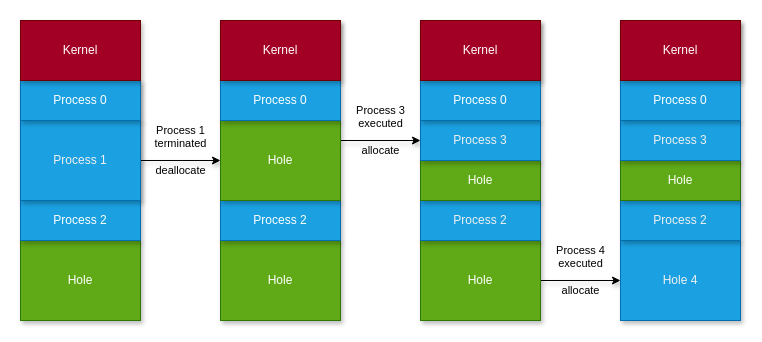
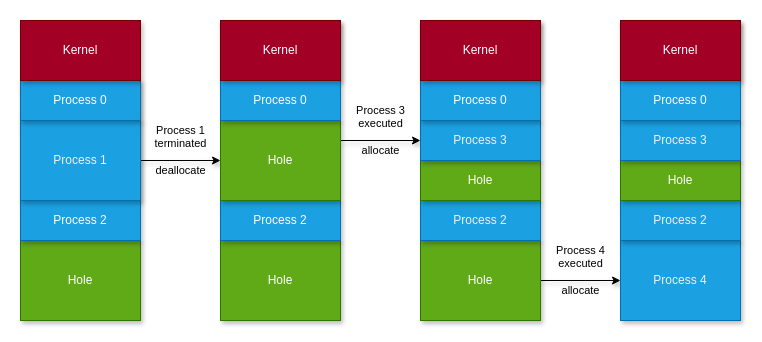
- <mxCell id="13" value="&lt;span style=&quot;color: rgb(240, 240, 240); font-family: helvetica; font-size: 12px; font-style: normal; font-weight: 400; letter-spacing: normal; text-align: center; text-indent: 0px; text-transform: none; word-spacing: 0px; display: inline; float: none;&quot;&gt;Hole 4&lt;br&gt;&lt;/span&gt;" style="rounded=0;whiteSpace=wrap;html=1;shadow=1;fillColor=#1ba1e2;strokeColor=#006EAF;fontColor=#ffffff;" vertex="1" parent="1"><mxGeometry x="620" y="240" width="120" height="80" as="geometry" /></mxCell>
+ <mxCell id="13" value="&lt;span style=&quot;color: rgb(240, 240, 240); font-family: helvetica; font-size: 12px; font-style: normal; font-weight: 400; letter-spacing: normal; text-align: center; text-indent: 0px; text-transform: none; word-spacing: 0px; display: inline; float: none;&quot;&gt;Process 4&lt;br&gt;&lt;/span&gt;" style="rounded=0;whiteSpace=wrap;html=1;shadow=1;fillColor=#1ba1e2;strokeColor=#006EAF;fontColor=#ffffff;" vertex="1" parent="1"><mxGeometry x="620" y="240" width="120" height="80" as="geometry" /></mxCell>
